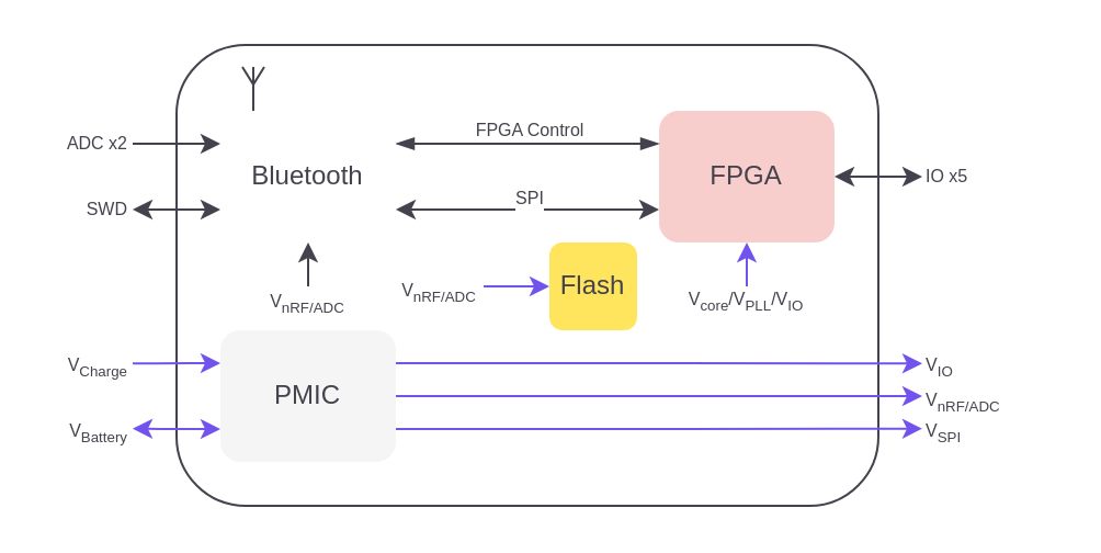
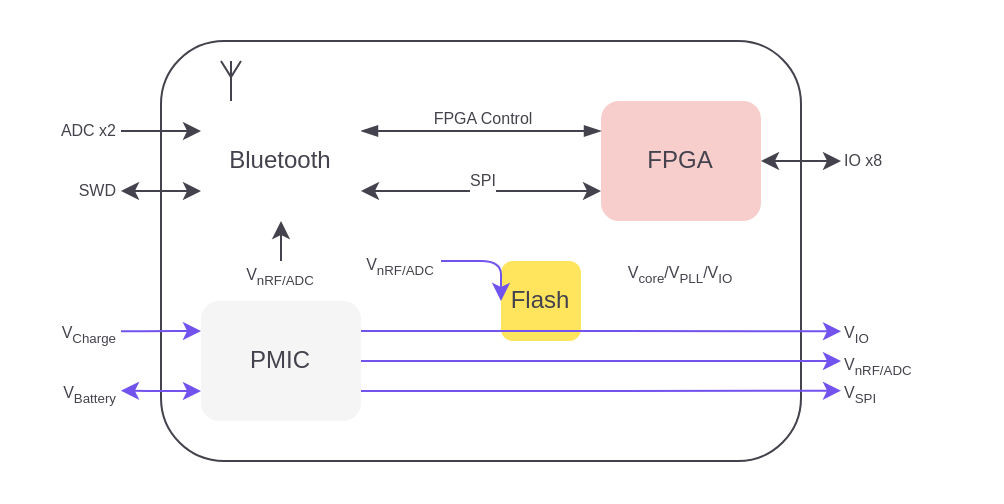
- <mxCell id="33" value="&lt;font style=&quot;font-size: 8px&quot;&gt;IO x5&lt;/font&gt;" style="text;html=1;strokeColor=none;fillColor=none;align=left;verticalAlign=middle;whiteSpace=wrap;rounded=1;fontColor=#44434D;" parent="1" vertex="1"><mxGeometry x="420" y="74" width="40" height="10" as="geometry" /></mxCell>
+ <mxCell id="33" value="&lt;font style=&quot;font-size: 8px&quot;&gt;IO x8&lt;/font&gt;" style="text;html=1;strokeColor=none;fillColor=none;align=left;verticalAlign=middle;whiteSpace=wrap;rounded=1;fontColor=#44434D;" parent="1" vertex="1"><mxGeometry x="420" y="74" width="40" height="10" as="geometry" /></mxCell>
- <mxCell id="28" style="edgeStyle=orthogonalEdgeStyle;orthogonalLoop=1;jettySize=auto;html=1;exitX=0.5;exitY=0;exitDx=0;exitDy=0;entryX=0.5;entryY=1;entryDx=0;entryDy=0;startArrow=none;startFill=0;endArrow=classic;endFill=1;fontSize=9;fontColor=#5AA9E6;strokeColor=#7253ED;" parent="1" source="29" target="4" edge="1"><mxGeometry relative="1" as="geometry" /></mxCell>
- <mxCell id="13" value="&lt;font&gt;Flash&lt;/font&gt;" style="whiteSpace=wrap;html=1;strokeColor=none;fillColor=#FFE45E;rounded=1;fontColor=#44434d;" parent="1" vertex="1"><mxGeometry x="250" y="110" width="40" height="40" as="geometry" /></mxCell>
+ <mxCell id="13" value="&lt;font&gt;Flash&lt;/font&gt;" style="whiteSpace=wrap;html=1;strokeColor=none;fillColor=#FFE45E;rounded=1;fontColor=#44434d;" parent="1" vertex="1"><mxGeometry x="250" y="130" width="40" height="40" as="geometry" /></mxCell>
